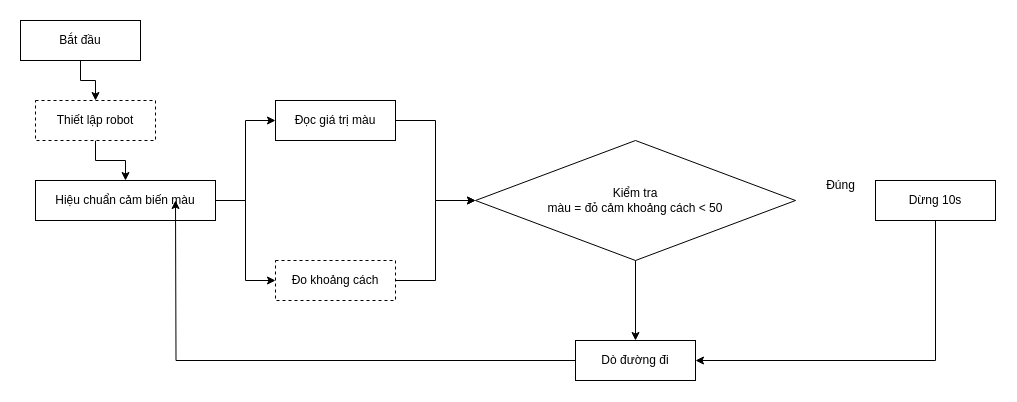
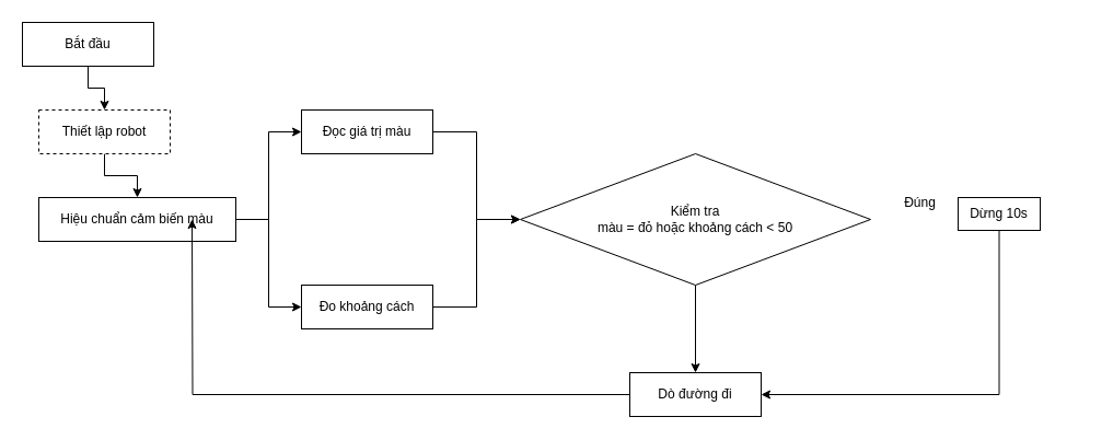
- <mxCell id="14" value="Kiểm tra&lt;br&gt;màu = đỏ cảm khoảng cách &amp;lt; 50" style="rhombus;whiteSpace=wrap;html=1;" vertex="1" parent="1"><mxGeometry x="475" y="140" width="320" height="120" as="geometry" /></mxCell>
+ <mxCell id="14" value="Kiểm tra&lt;br&gt;màu = đỏ hoặc khoảng cách &amp;lt; 50" style="rhombus;whiteSpace=wrap;html=1;" vertex="1" parent="1"><mxGeometry x="475" y="140" width="320" height="120" as="geometry" /></mxCell>
- <mxCell id="16" value="Dừng 10s" style="rounded=0;whiteSpace=wrap;html=1;" vertex="1" parent="1"><mxGeometry x="875" y="180" width="120" height="40" as="geometry" /></mxCell>
+ <mxCell id="16" value="Dừng 10s" style="rounded=0;whiteSpace=wrap;html=1;" vertex="1" parent="1"><mxGeometry x="875" y="180" width="75" height="30" as="geometry" /></mxCell>
- <mxCell id="12" value="Đo khoảng cách" style="rounded=0;whiteSpace=wrap;html=1;dashed=1;" vertex="1" parent="1"><mxGeometry x="275" y="260" width="120" height="40" as="geometry" /></mxCell>
+ <mxCell id="12" value="Đo khoảng cách" style="rounded=0;whiteSpace=wrap;html=1;" vertex="1" parent="1"><mxGeometry x="275" y="260" width="120" height="40" as="geometry" /></mxCell>
